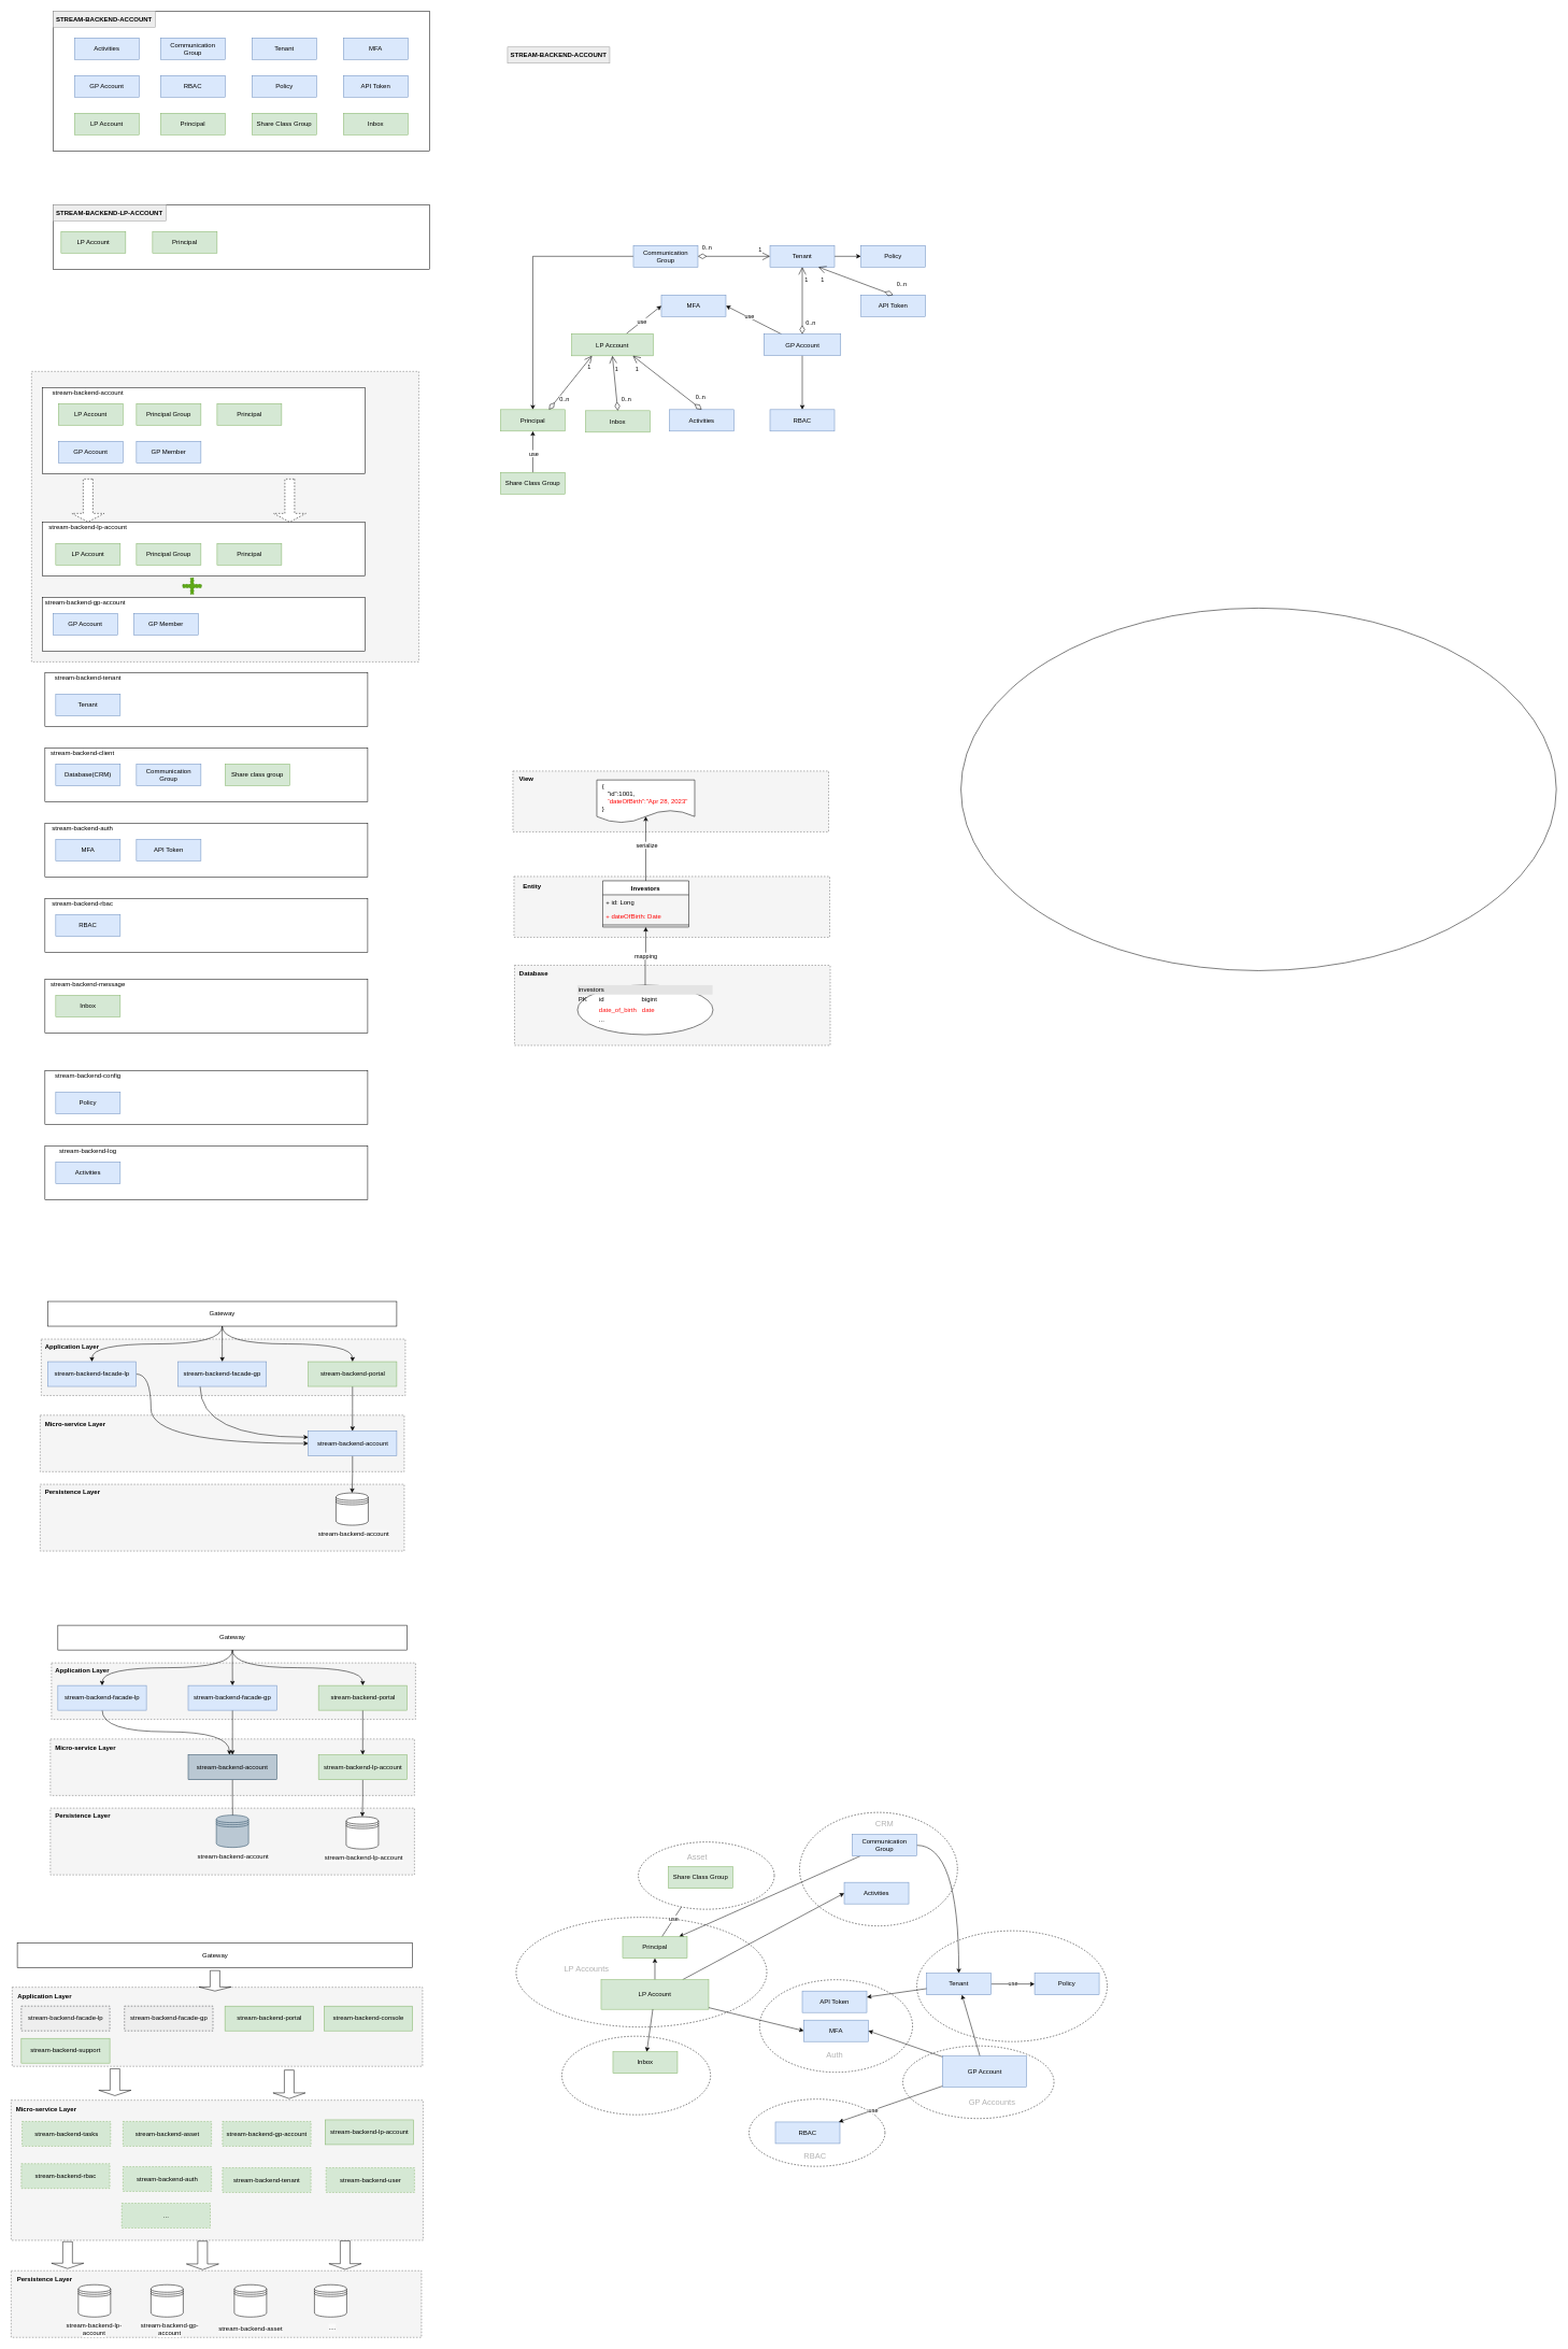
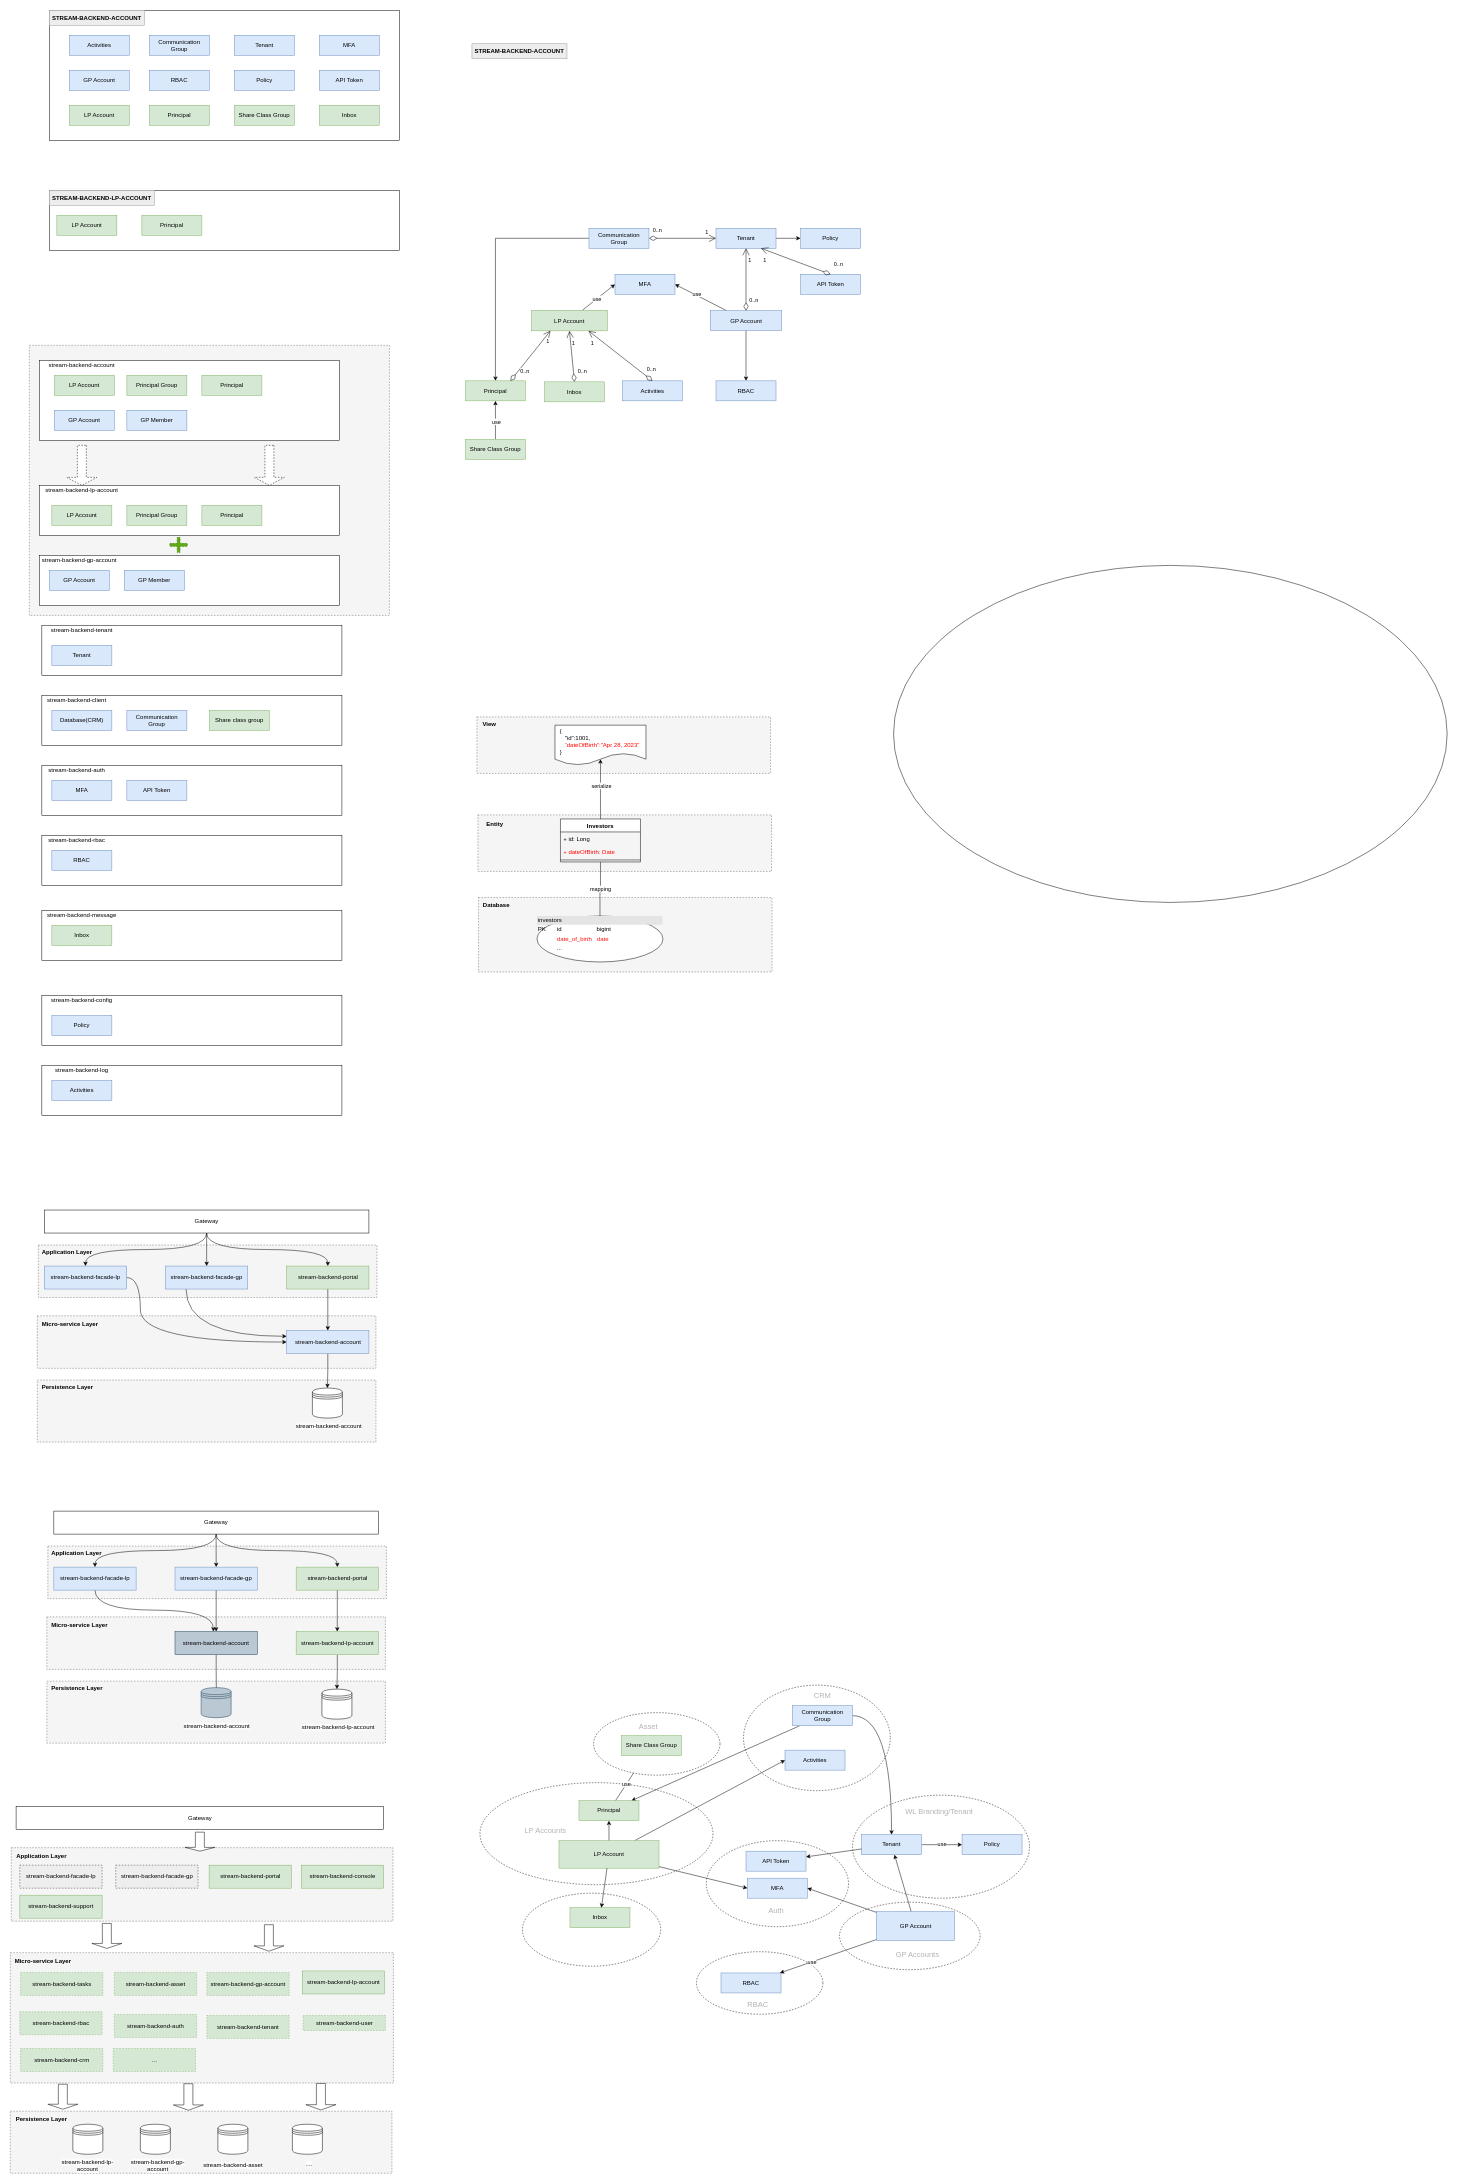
- <mxCell id="110" value="mapping" style="edgeStyle=orthogonalEdgeStyle;rounded=0;orthogonalLoop=1;jettySize=auto;html=1;entryX=0.5;entryY=1;entryDx=0;entryDy=0;" parent="1" source="102" target="106" edge="1"><mxGeometry relative="1" as="geometry" /></mxCell>
+ <mxCell id="110" value="mapping" style="edgeStyle=orthogonalEdgeStyle;rounded=0;orthogonalLoop=1;jettySize=auto;html=1;entryX=0.5;entryY=1;entryDx=0;entryDy=0;endArrow=none;" parent="1" source="102" target="106" edge="1"><mxGeometry relative="1" as="geometry" /></mxCell>
+ <mxCell id="152" value="WL Branding/Tenant" style="text;html=1;strokeColor=none;fillColor=none;align=center;verticalAlign=middle;whiteSpace=wrap;rounded=0;fontColor=#B3B3B3;fontSize=15;" parent="1" vertex="1"><mxGeometry x="1798" y="3607" width="159" height="30" as="geometry" /></mxCell>
- <mxCell id="142" value="GP Accounts" style="text;html=1;strokeColor=none;fillColor=none;align=center;verticalAlign=middle;whiteSpace=wrap;rounded=0;fontColor=#B3B3B3;fontSize=15;" parent="1" vertex="1"><mxGeometry x="1781" y="3893" width="126" height="30" as="geometry" /></mxCell>
+ <mxCell id="142" value="GP Accounts" style="text;html=1;strokeColor=none;fillColor=none;align=center;verticalAlign=middle;whiteSpace=wrap;rounded=0;fontColor=#B3B3B3;fontSize=15;" parent="1" vertex="1"><mxGeometry x="1771" y="3893" width="126" height="30" as="geometry" /></mxCell>
- <mxCell id="221" value="stream-backend-user" style="rounded=0;whiteSpace=wrap;html=1;fillColor=#d5e8d4;strokeColor=#82b366;dashed=1;" vertex="1" parent="1"><mxGeometry x="605.5" y="4029.5" width="164.5" height="46" as="geometry" /></mxCell>
+ <mxCell id="221" value="stream-backend-user" style="rounded=0;whiteSpace=wrap;html=1;fillColor=#d5e8d4;strokeColor=#82b366;dashed=1;" vertex="1" parent="1"><mxGeometry x="605.5" y="4029.5" width="164.5" height="30" as="geometry" /></mxCell>
+ <mxCell id="220" value="stream-backend-crm" style="rounded=0;whiteSpace=wrap;html=1;fillColor=#d5e8d4;strokeColor=#82b366;dashed=1;" vertex="1" parent="1"><mxGeometry x="40.5" y="4095.5" width="164.5" height="46" as="geometry" /></mxCell>
